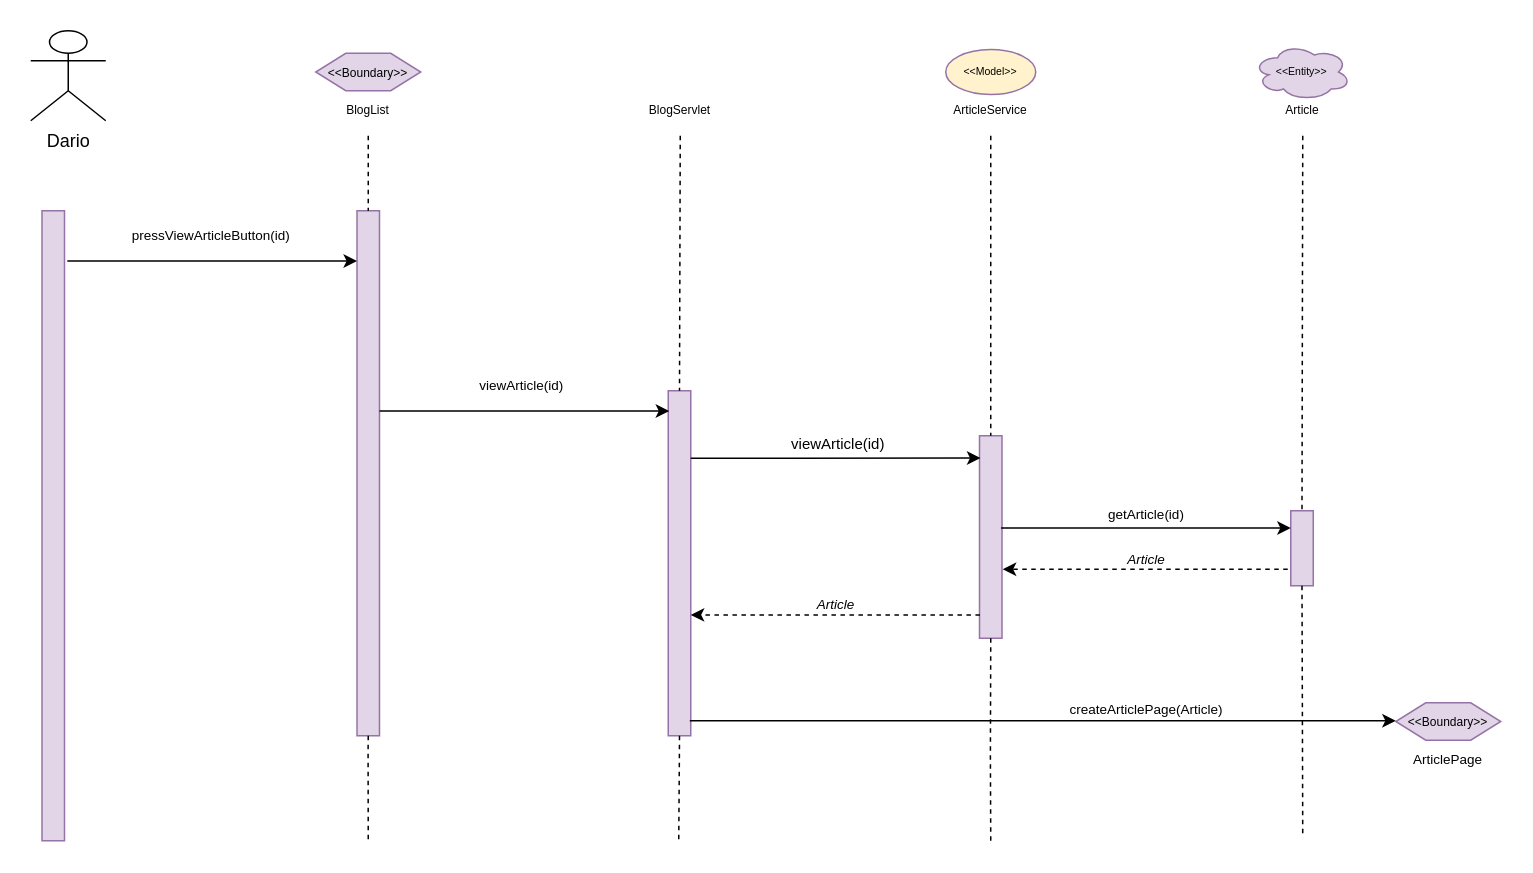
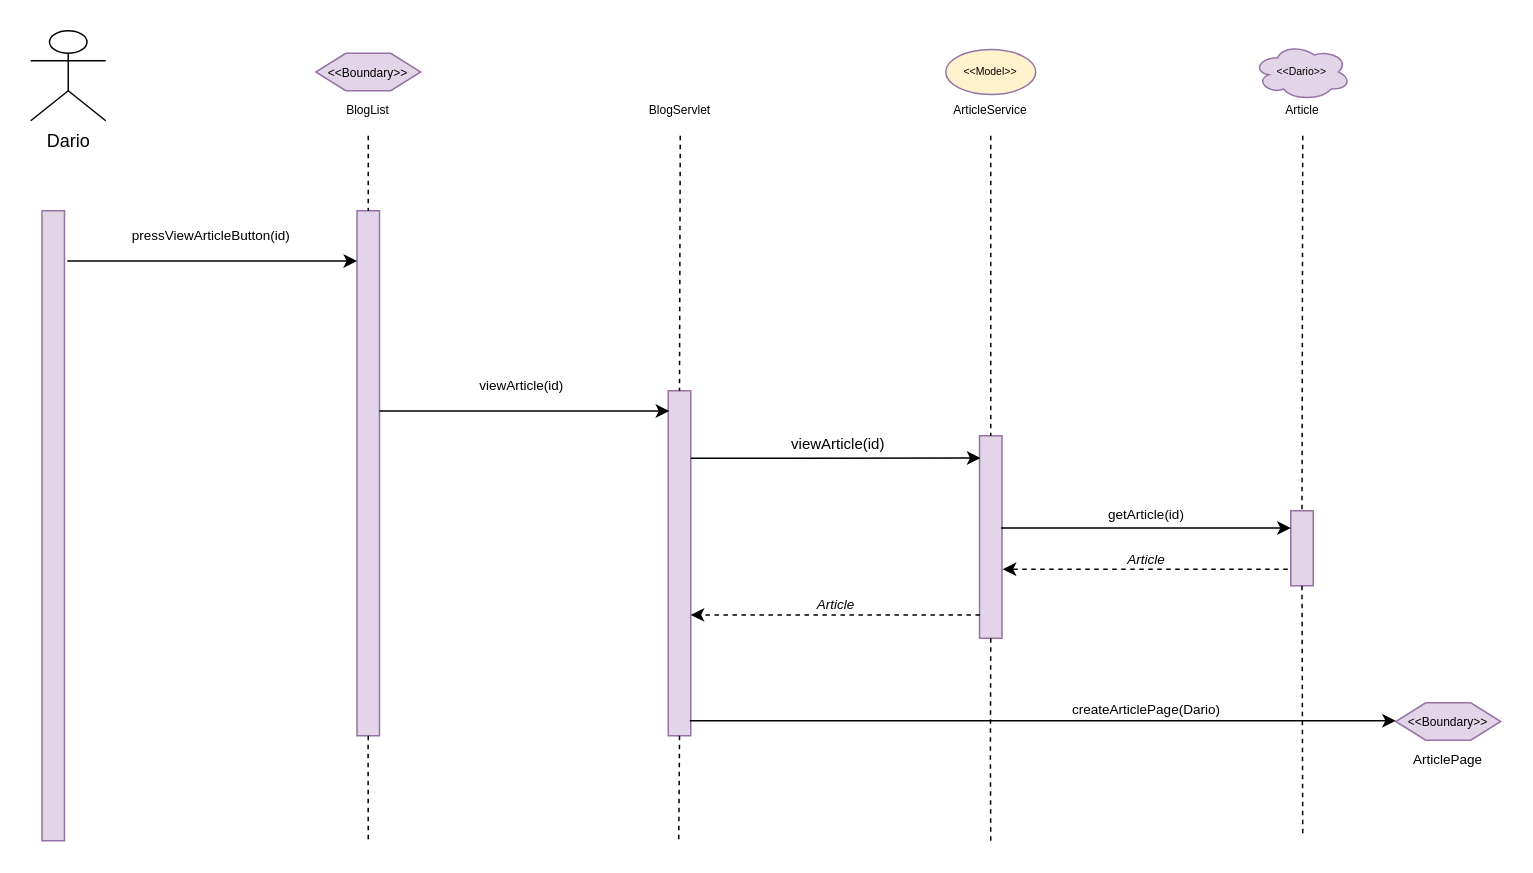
- <mxCell id="16" value="&amp;lt;&amp;lt;Entity&amp;gt;&amp;gt;" style="ellipse;shape=cloud;whiteSpace=wrap;html=1;fontSize=7;fillColor=#e1d5e7;strokeColor=#9673a6;" parent="1" vertex="1"><mxGeometry x="835" y="28.59" width="65" height="37.82" as="geometry" /></mxCell>
+ <mxCell id="16" value="&amp;lt;&amp;lt;Dario&amp;gt;&amp;gt;" style="ellipse;shape=cloud;whiteSpace=wrap;html=1;fontSize=7;fillColor=#e1d5e7;strokeColor=#9673a6;" parent="1" vertex="1"><mxGeometry x="835" y="28.59" width="65" height="37.82" as="geometry" /></mxCell>
- <mxCell id="34" value="createArticlePage(Article)" style="text;html=1;strokeColor=none;fillColor=none;align=center;verticalAlign=middle;whiteSpace=wrap;rounded=0;fontSize=9;" vertex="1" parent="1"><mxGeometry x="694.38" y="470" width="140" height="5" as="geometry" /></mxCell>
+ <mxCell id="34" value="createArticlePage(Dario)" style="text;html=1;strokeColor=none;fillColor=none;align=center;verticalAlign=middle;whiteSpace=wrap;rounded=0;fontSize=9;" vertex="1" parent="1"><mxGeometry x="694.38" y="470" width="140" height="5" as="geometry" /></mxCell>
